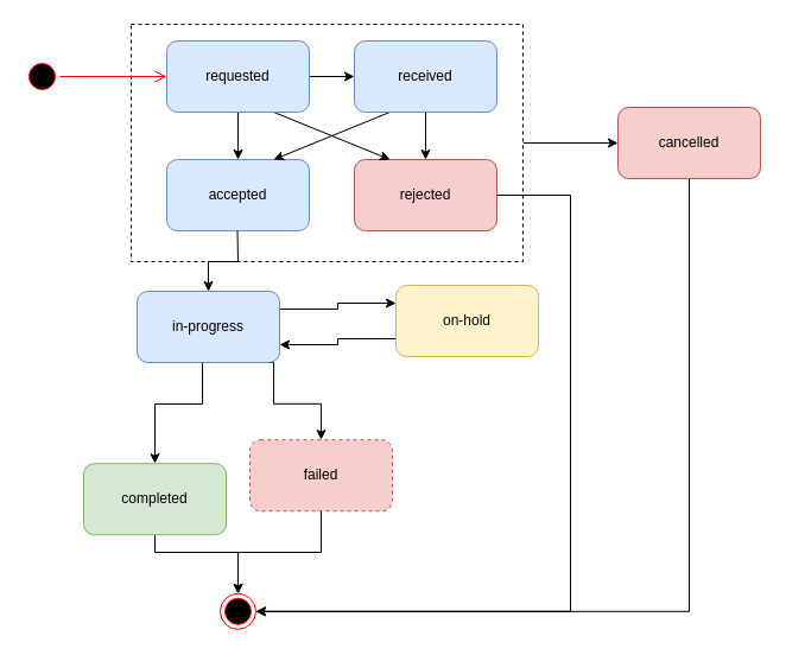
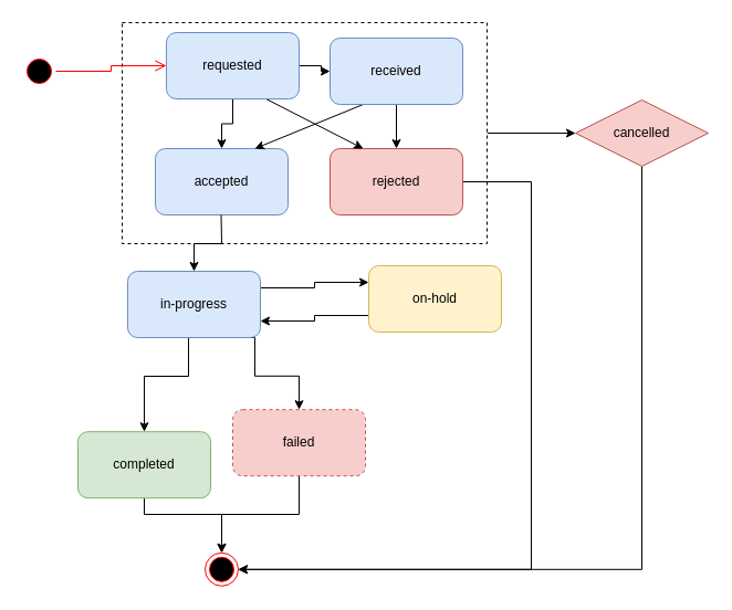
- <mxCell id="19" value="requested" style="rounded=1;whiteSpace=wrap;html=1;fillColor=#dae8fc;strokeColor=#6c8ebf;" vertex="1" parent="1"><mxGeometry x="140" y="34" width="120" height="60" as="geometry" /></mxCell>
+ <mxCell id="19" value="requested" style="rounded=1;whiteSpace=wrap;html=1;fillColor=#dae8fc;strokeColor=#6c8ebf;" vertex="1" parent="1"><mxGeometry x="150" y="29" width="120" height="60" as="geometry" /></mxCell>
- <mxCell id="9" value="cancelled" style="rounded=1;whiteSpace=wrap;html=1;fillColor=#f8cecc;strokeColor=#b85450;" vertex="1" parent="1"><mxGeometry x="520" y="90" width="120" height="60" as="geometry" /></mxCell>
+ <mxCell id="9" value="cancelled" style="rhombus;whiteSpace=wrap;html=1;fillColor=#f8cecc;strokeColor=#b85450;" vertex="1" parent="1"><mxGeometry x="520" y="90" width="120" height="60" as="geometry" /></mxCell>
